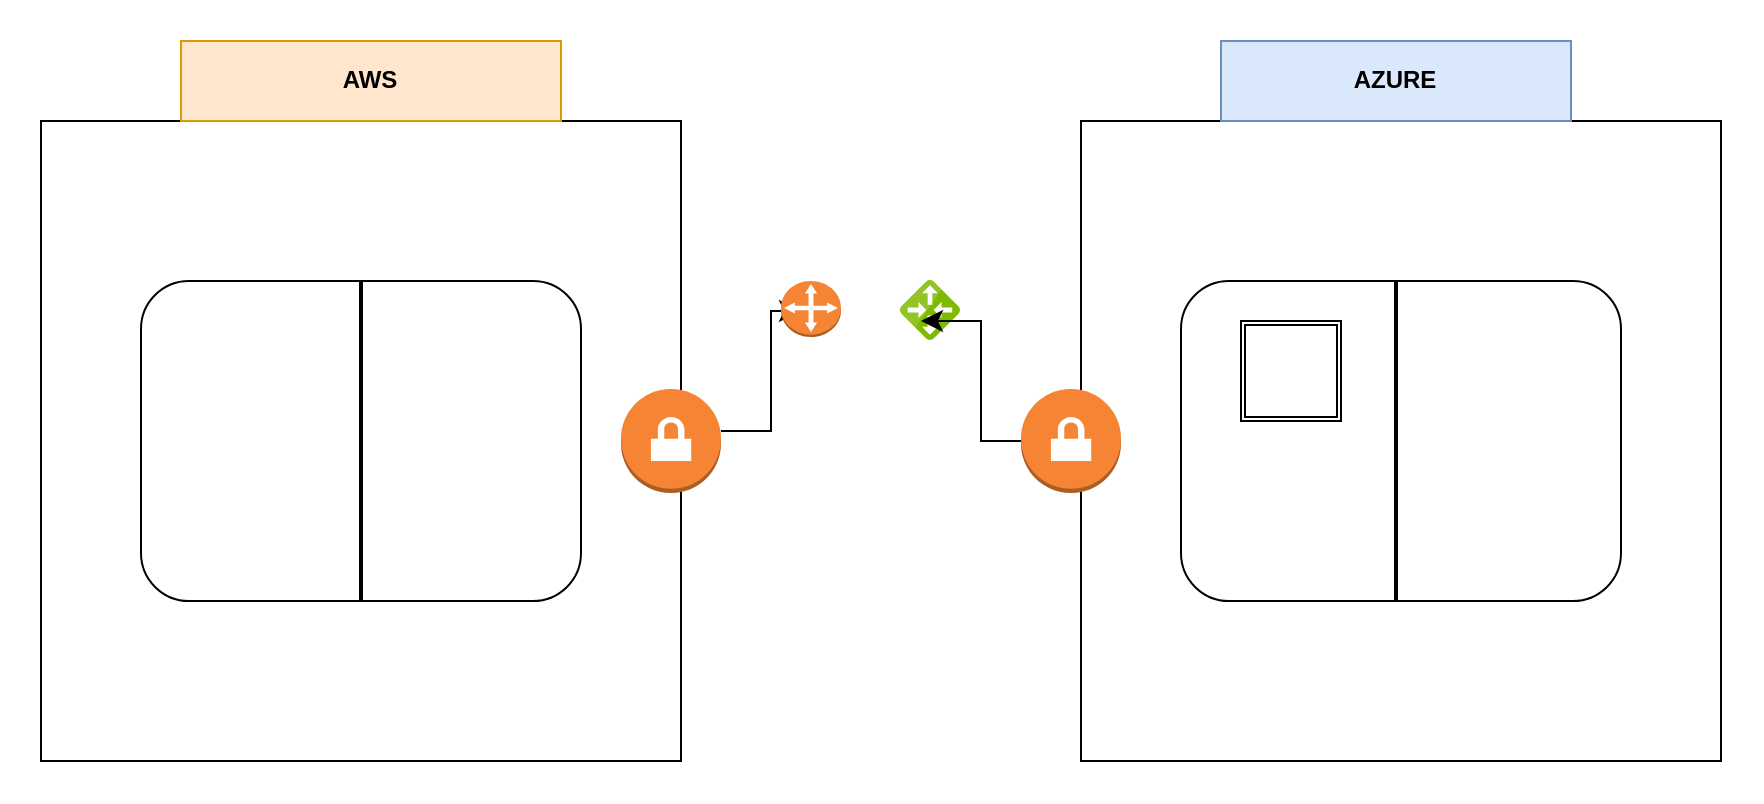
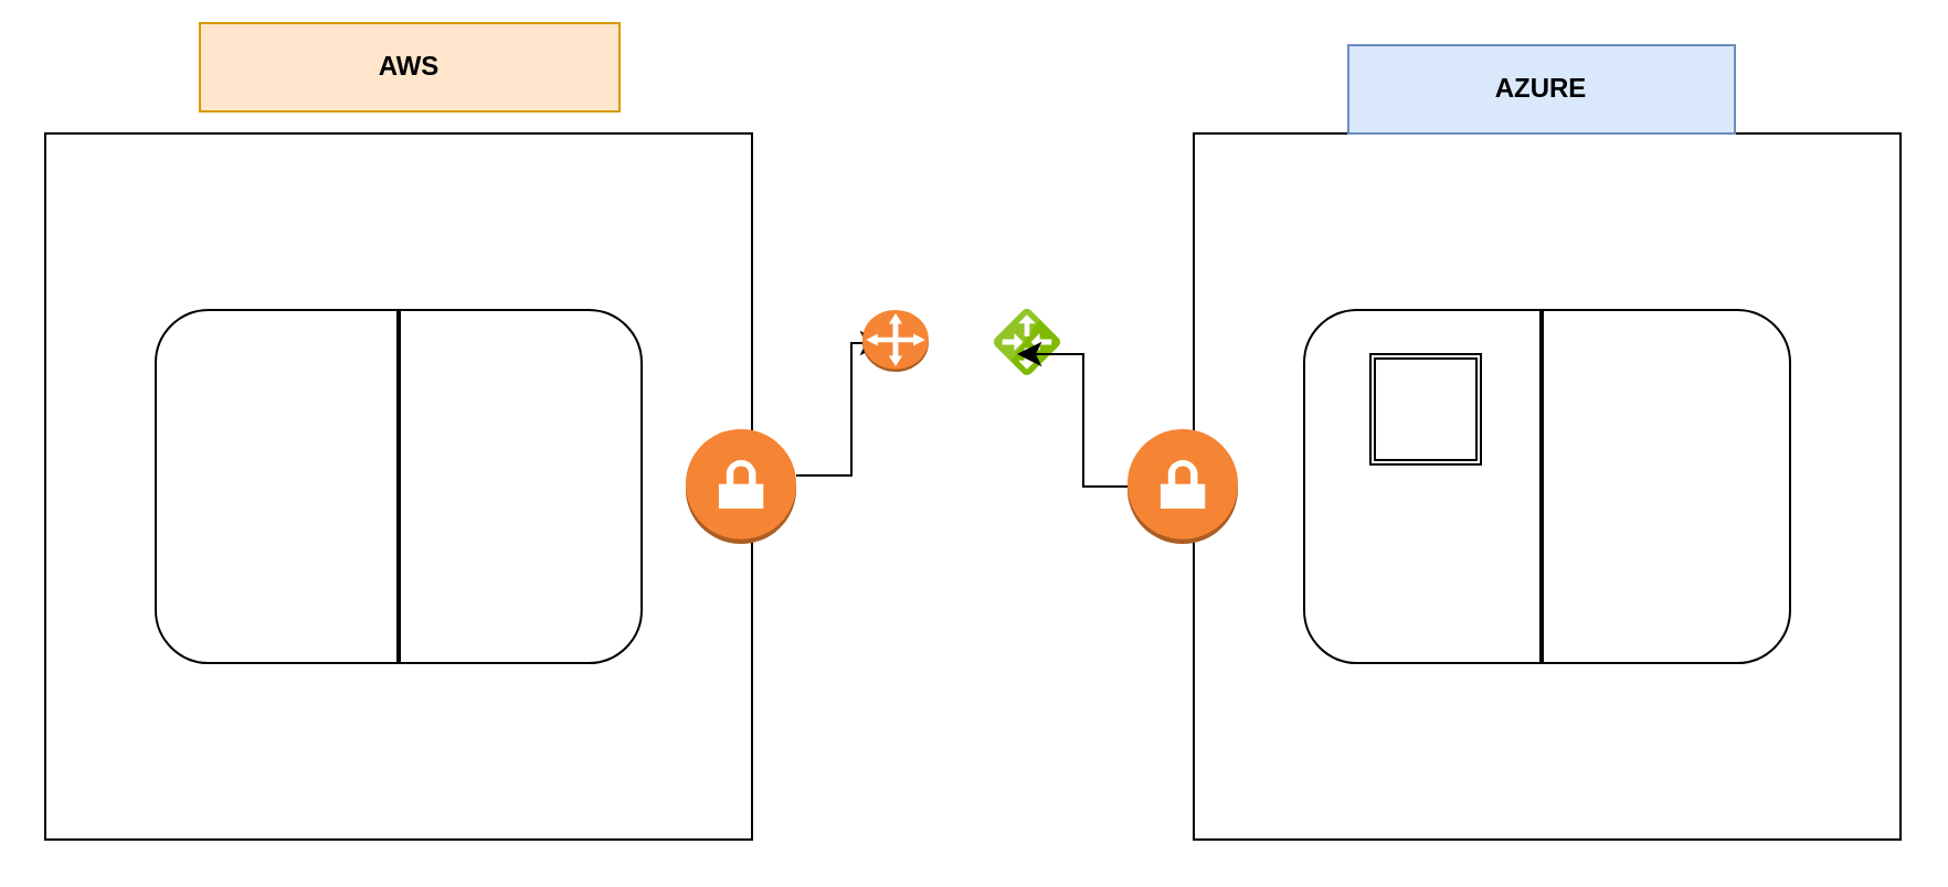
- <mxCell id="4" value="&lt;b&gt;AWS&lt;/b&gt;" style="text;strokeColor=#d79b00;align=center;fillColor=#ffe6cc;html=1;verticalAlign=middle;whiteSpace=wrap;rounded=0;" vertex="1" parent="1"><mxGeometry x="90" y="20" width="190" height="40" as="geometry" /></mxCell>
+ <mxCell id="4" value="&lt;b&gt;AWS&lt;/b&gt;" style="text;strokeColor=#d79b00;align=center;fillColor=#ffe6cc;html=1;verticalAlign=middle;whiteSpace=wrap;rounded=0;" vertex="1" parent="1"><mxGeometry x="90" y="10" width="190" height="40" as="geometry" /></mxCell>
